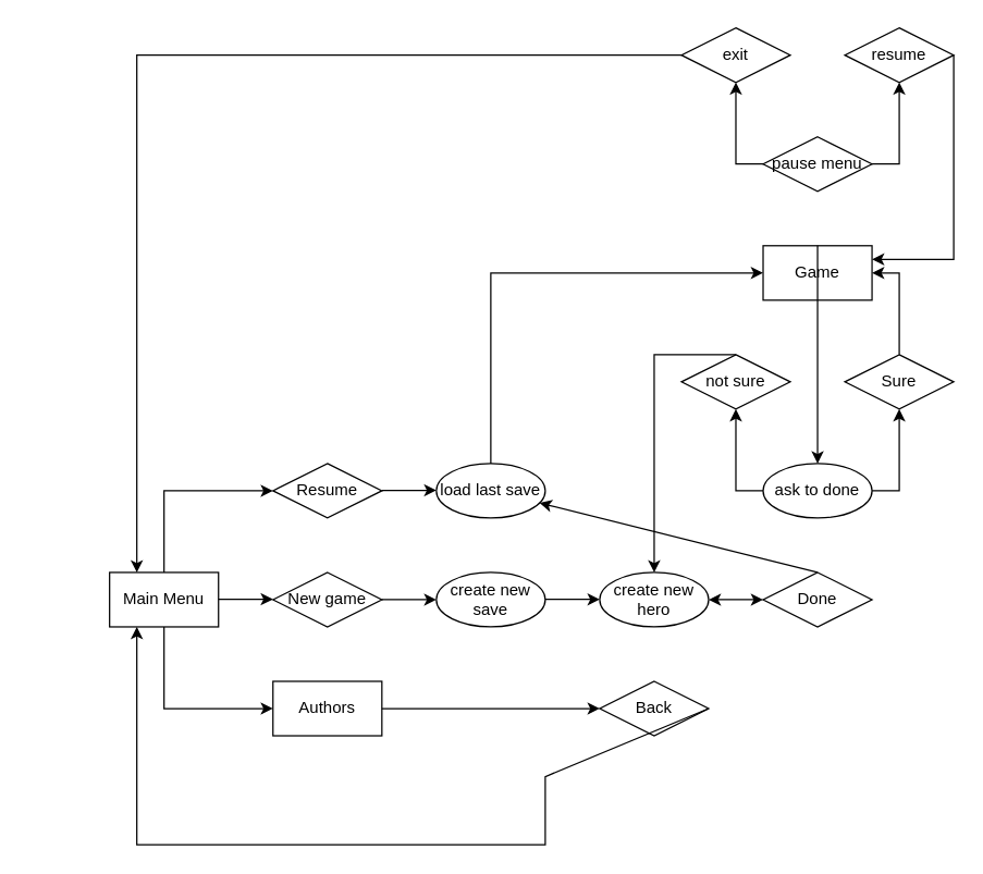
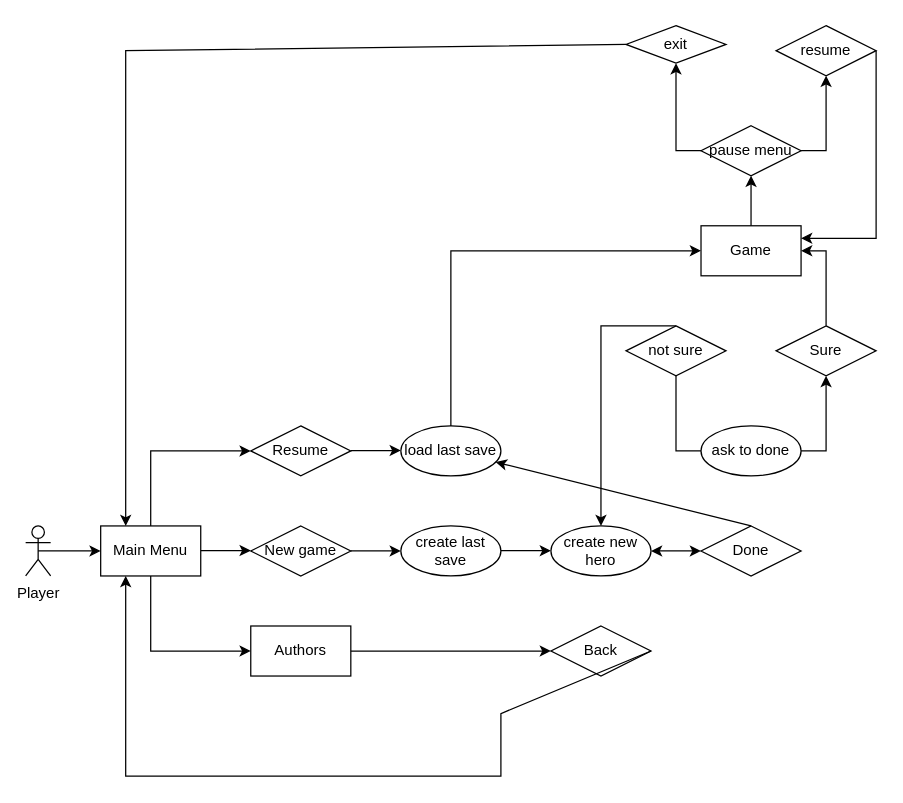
- <mxCell id="31" value="exit" style="rhombus;whiteSpace=wrap;html=1;" vertex="1" parent="1"><mxGeometry x="500" y="20" width="80" height="40" as="geometry" /></mxCell>
+ <mxCell id="31" value="exit" style="rhombus;whiteSpace=wrap;html=1;" vertex="1" parent="1"><mxGeometry x="500" y="20" width="80" height="30" as="geometry" /></mxCell>
- <mxCell id="30" value="" style="endArrow=classic;html=1;rounded=0;exitX=0.5;exitY=0;exitDx=0;exitDy=0;" edge="1" parent="1" source="6" target="19"><mxGeometry width="50" height="50" relative="1" as="geometry"><mxPoint x="530" y="310" as="sourcePoint" /><mxPoint x="580" y="260" as="targetPoint" /></mxGeometry></mxCell>
+ <mxCell id="30" value="" style="endArrow=classic;html=1;rounded=0;exitX=0.5;exitY=0;exitDx=0;exitDy=0;entryX=0.5;entryY=1;entryDx=0;entryDy=0;" edge="1" parent="1" source="6" target="29"><mxGeometry width="50" height="50" relative="1" as="geometry"><mxPoint x="530" y="310" as="sourcePoint" /><mxPoint x="580" y="260" as="targetPoint" /></mxGeometry></mxCell>
- <mxCell id="26" value="" style="endArrow=classic;html=1;rounded=0;entryX=0.5;entryY=1;entryDx=0;entryDy=0;" edge="1" parent="1" source="19" target="21"><mxGeometry width="50" height="50" relative="1" as="geometry"><mxPoint x="520" y="400" as="sourcePoint" /><mxPoint x="570" y="350" as="targetPoint" /><Array as="points"><mxPoint x="540" y="360" /></Array></mxGeometry></mxCell>
+ <mxCell id="26" value="" style="endArrow=none;html=1;rounded=0;entryX=0.5;entryY=1;entryDx=0;entryDy=0;" edge="1" parent="1" source="19" target="21"><mxGeometry width="50" height="50" relative="1" as="geometry"><mxPoint x="520" y="400" as="sourcePoint" /><mxPoint x="570" y="350" as="targetPoint" /><Array as="points"><mxPoint x="540" y="360" /></Array></mxGeometry></mxCell>
+ <mxCell id="2" value="&lt;div&gt;Player&lt;/div&gt;&lt;div&gt;&lt;br&gt;&lt;/div&gt;" style="shape=umlActor;verticalLabelPosition=bottom;verticalAlign=top;html=1;outlineConnect=0;" vertex="1" parent="1"><mxGeometry x="20" y="420" width="20" height="40" as="geometry" /></mxCell>
+ <mxCell id="22" value="" style="endArrow=classic;html=1;rounded=0;exitX=0.5;exitY=0.5;exitDx=0;exitDy=0;exitPerimeter=0;entryX=0;entryY=0.5;entryDx=0;entryDy=0;" edge="1" parent="1" source="2" target="13"><mxGeometry width="50" height="50" relative="1" as="geometry"><mxPoint x="250" y="400" as="sourcePoint" /><mxPoint x="300" y="350" as="targetPoint" /></mxGeometry></mxCell>
- <mxCell id="8" value="create new save" style="ellipse;whiteSpace=wrap;html=1;" vertex="1" parent="1"><mxGeometry x="320" y="420" width="80" height="40" as="geometry" /></mxCell>
+ <mxCell id="8" value="create last save" style="ellipse;whiteSpace=wrap;html=1;" vertex="1" parent="1"><mxGeometry x="320" y="420" width="80" height="40" as="geometry" /></mxCell>
